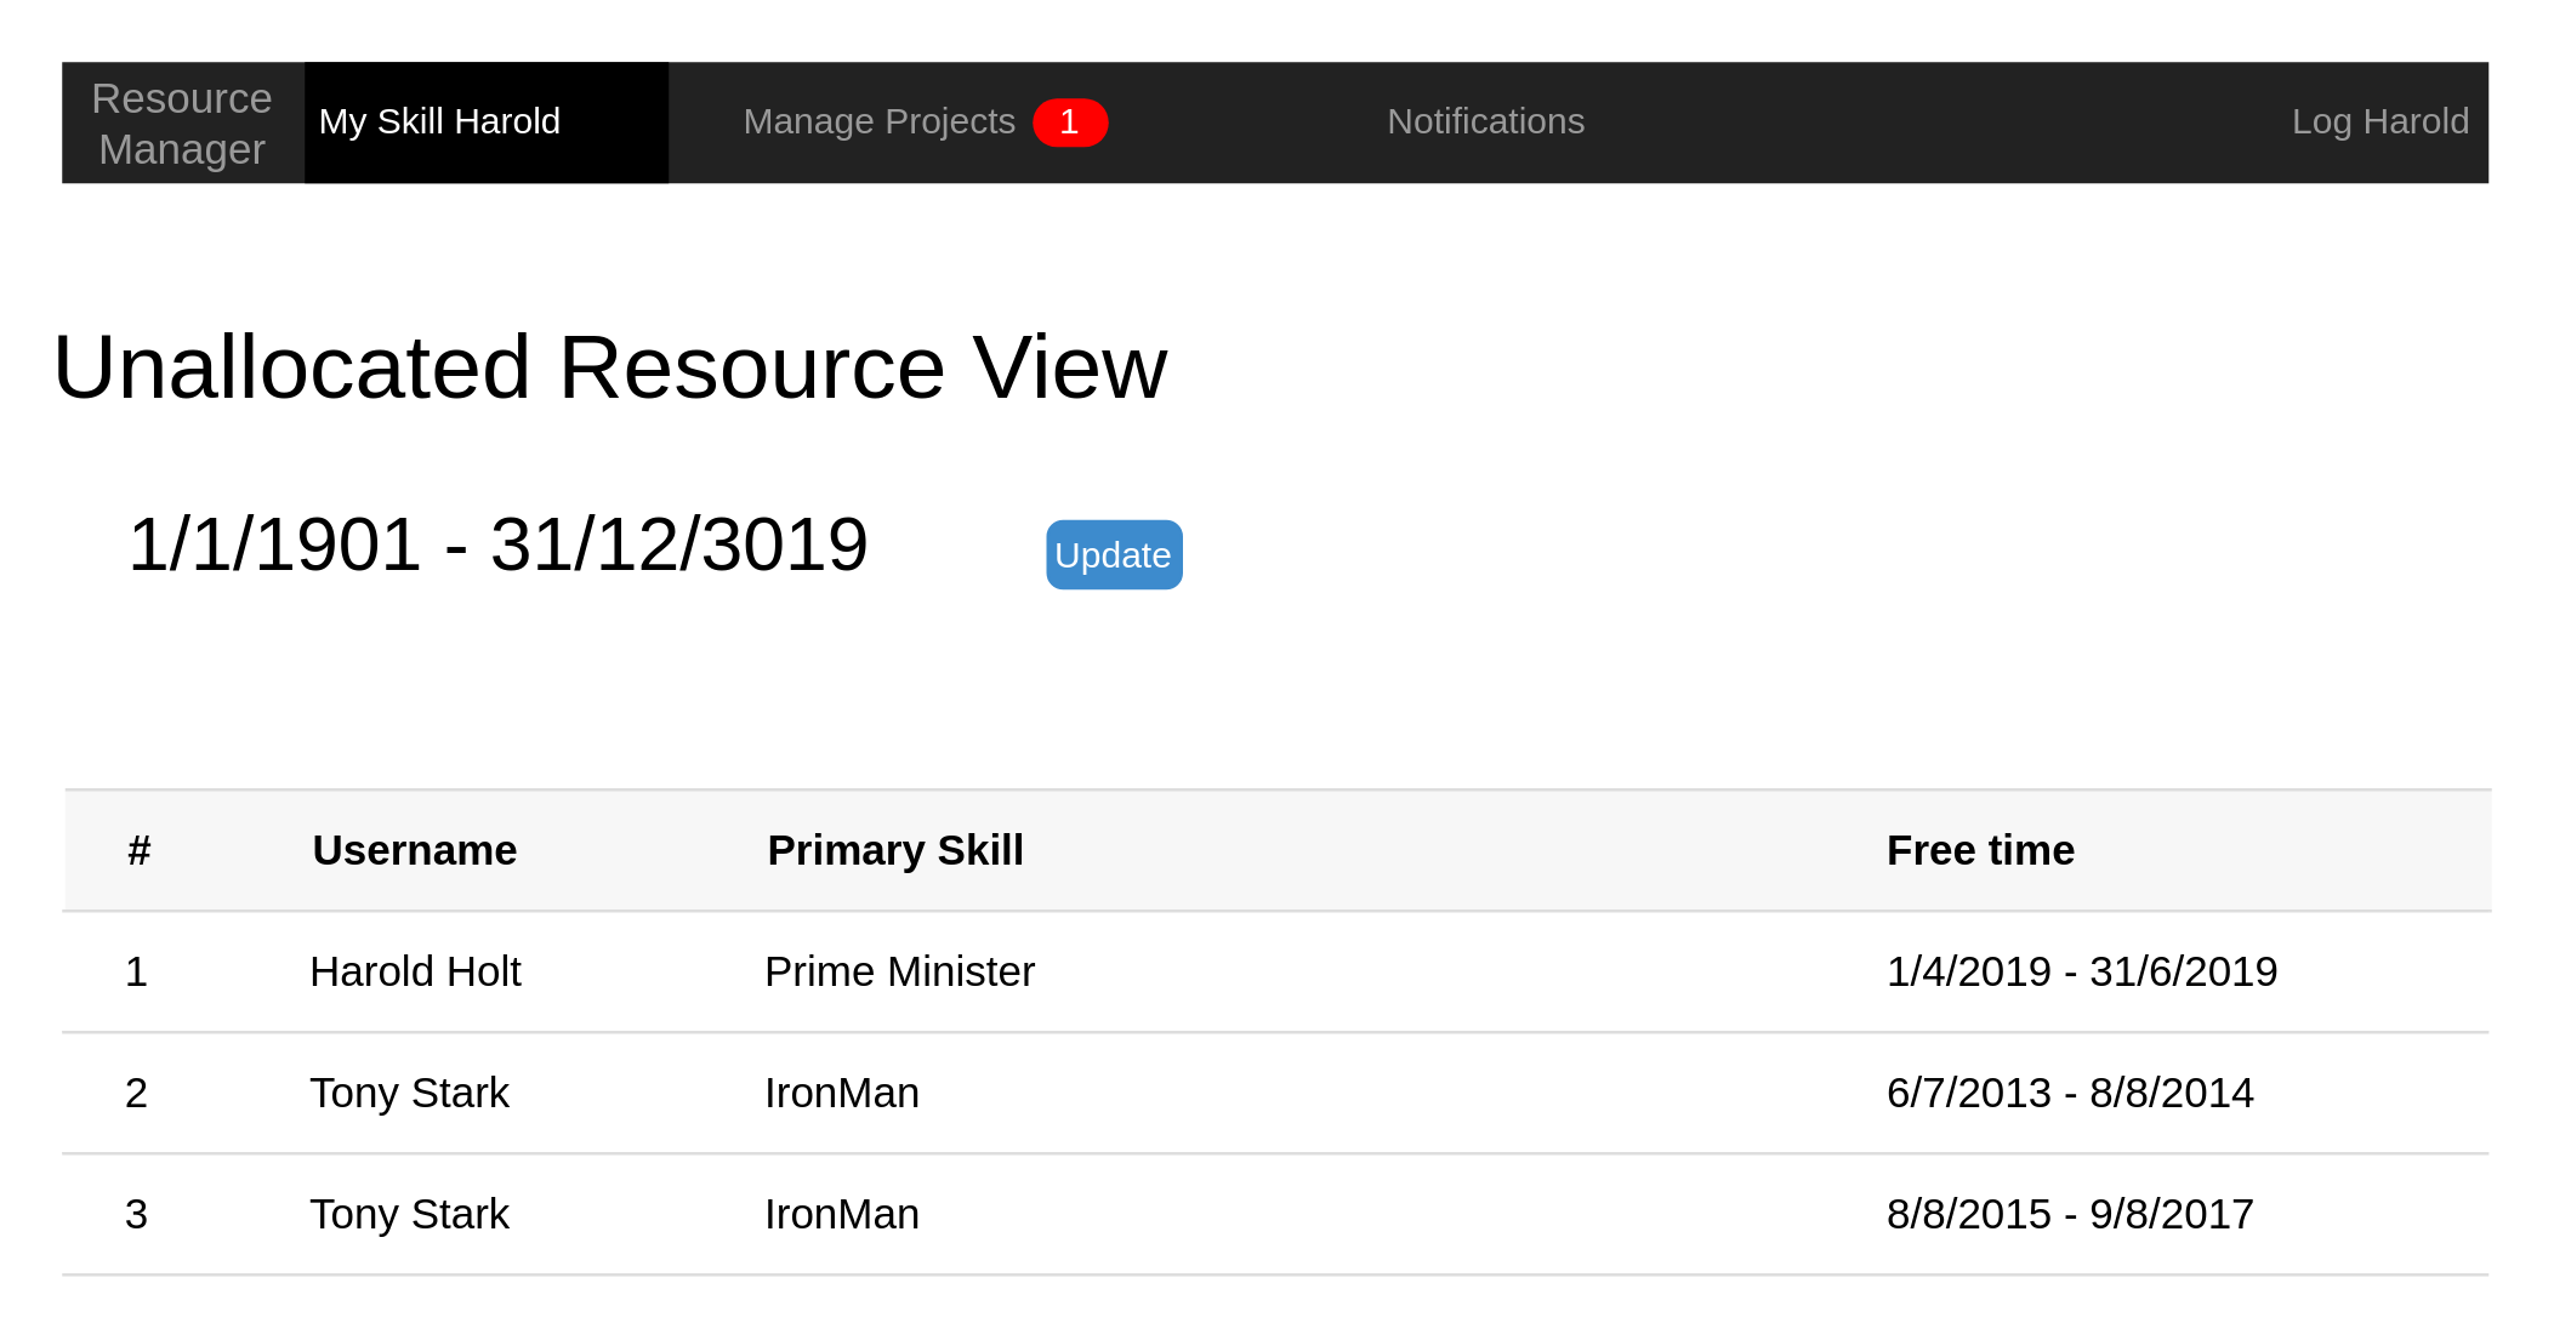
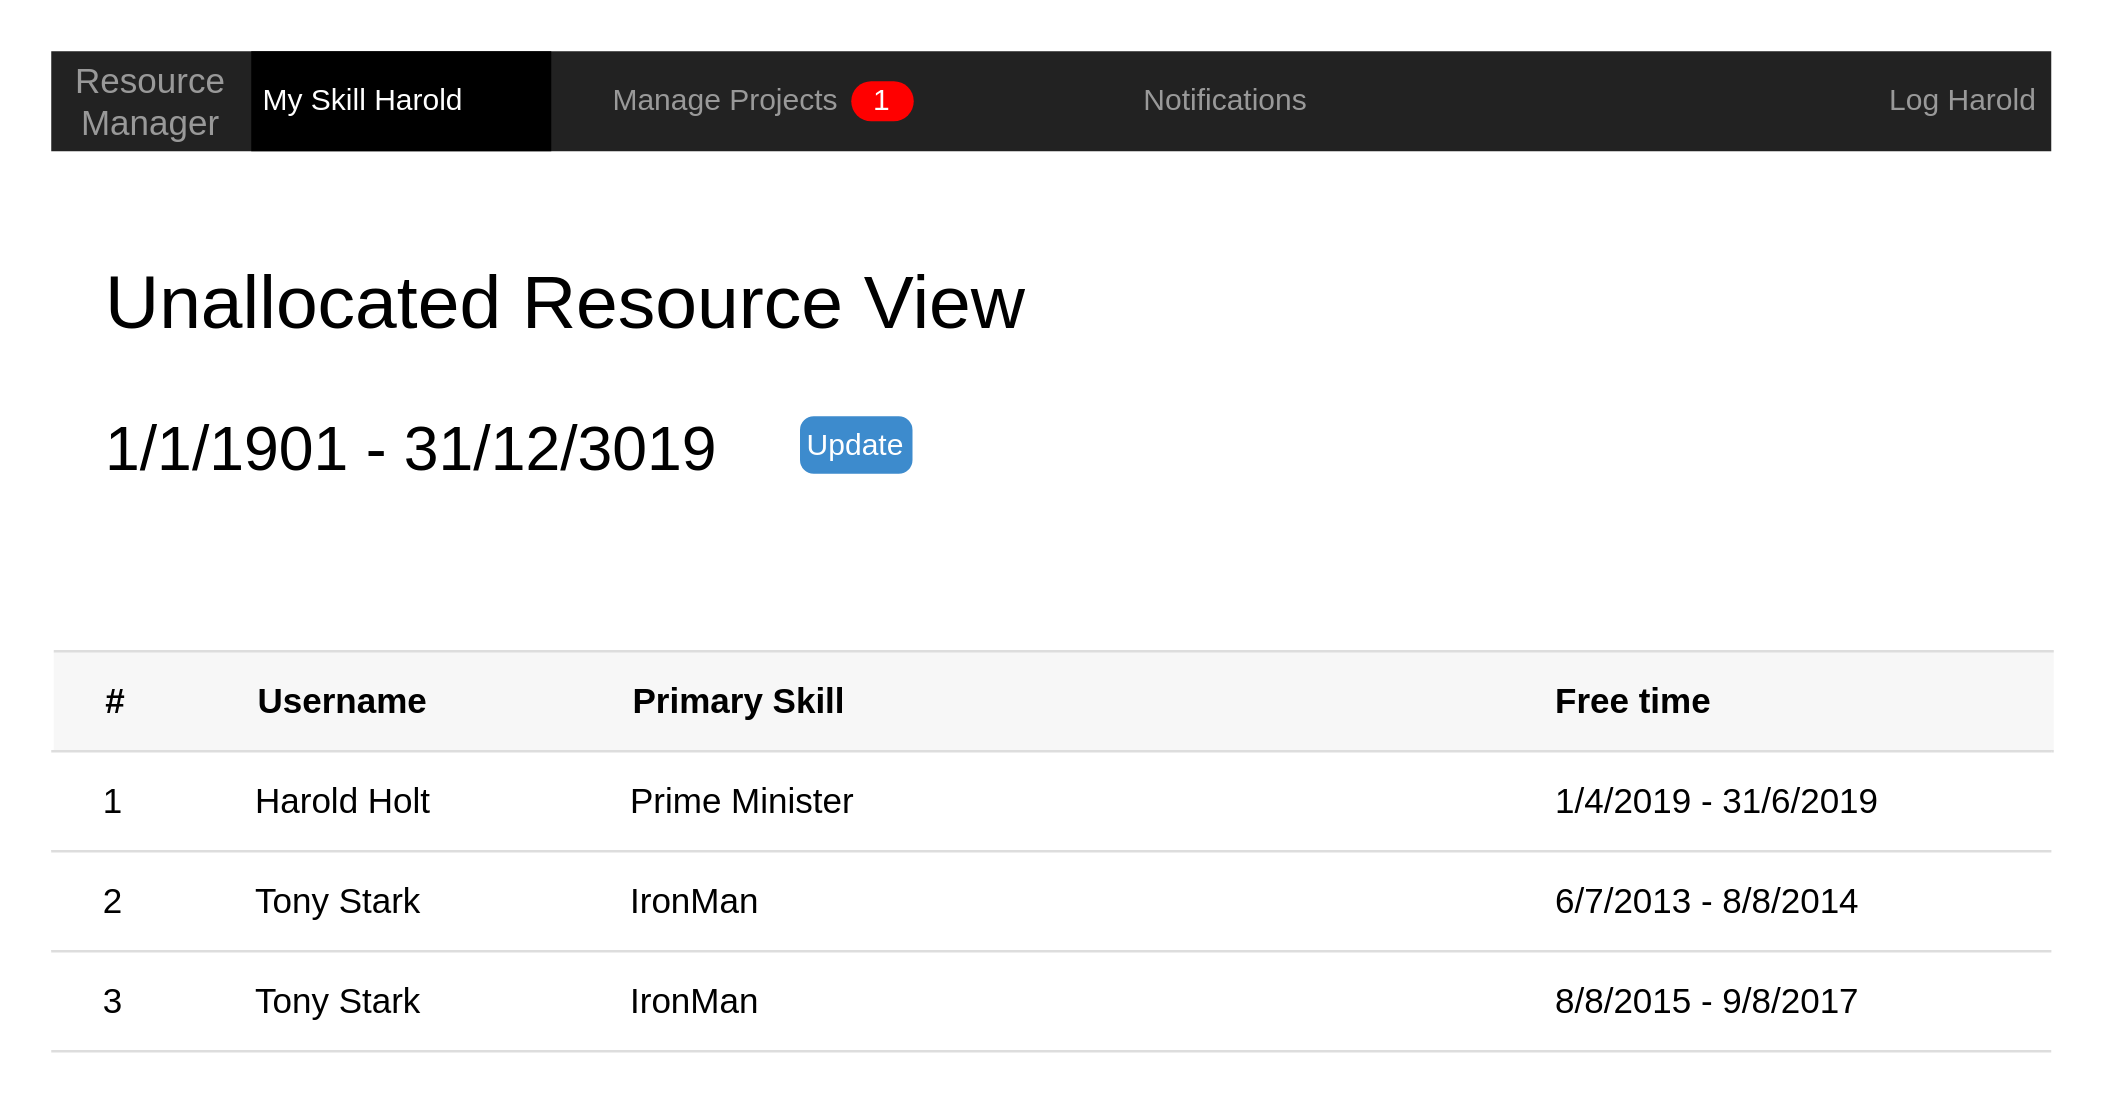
- <mxCell id="9" value="Unallocated Resource View" style="html=1;shadow=0;dashed=0;shape=mxgraph.bootstrap.rect;strokeColor=none;fillColor=none;fontSize=30;align=left;spacingLeft=10;" parent="1" vertex="1"><mxGeometry x="5" y="100" width="370" height="40" as="geometry" /></mxCell>
+ <mxCell id="9" value="Unallocated Resource View" style="html=1;shadow=0;dashed=0;shape=mxgraph.bootstrap.rect;strokeColor=none;fillColor=none;fontSize=30;align=left;spacingLeft=10;" parent="1" vertex="1"><mxGeometry x="30" y="100" width="370" height="40" as="geometry" /></mxCell>
- <mxCell id="11" value="Update" style="html=1;shadow=0;dashed=0;shape=mxgraph.bootstrap.rrect;rSize=5;fillColor=#3D8BCD;align=center;strokeColor=#3D8BCD;fontColor=#ffffff;fontSize=12;whiteSpace=wrap;" parent="1" vertex="1"><mxGeometry x="345" y="171.5" width="44" height="22" as="geometry" /></mxCell>
+ <mxCell id="11" value="Update" style="html=1;shadow=0;dashed=0;shape=mxgraph.bootstrap.rrect;rSize=5;fillColor=#3D8BCD;align=center;strokeColor=#3D8BCD;fontColor=#ffffff;fontSize=12;whiteSpace=wrap;" parent="1" vertex="1"><mxGeometry x="320" y="166.5" width="44" height="22" as="geometry" /></mxCell>
